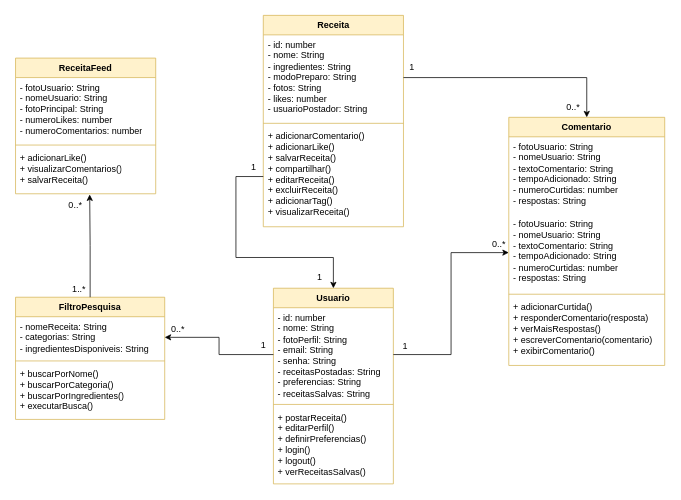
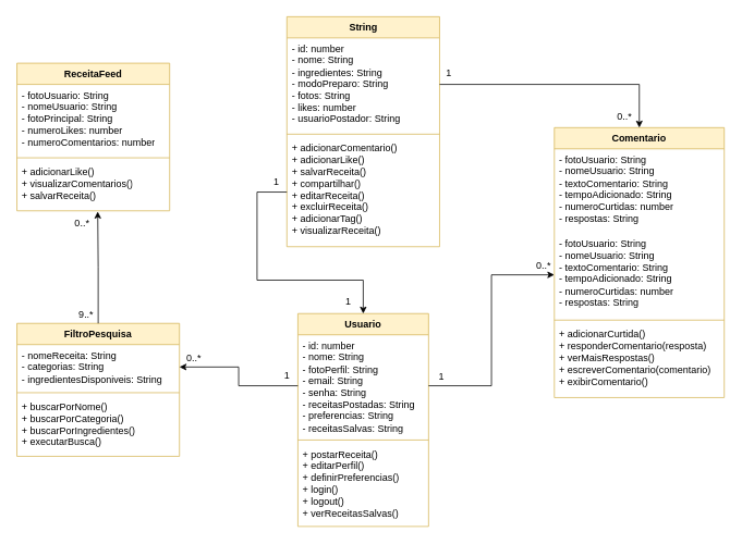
- <mxCell id="19" value="Receita" style="swimlane;fontStyle=1;align=center;verticalAlign=top;childLayout=stackLayout;horizontal=1;startSize=26;horizontalStack=0;resizeParent=1;resizeParentMax=0;resizeLast=0;collapsible=1;marginBottom=0;whiteSpace=wrap;html=1;fillColor=#fff2cc;strokeColor=#d6b656;" vertex="1" parent="1"><mxGeometry x="350.5" y="20" width="187" height="282" as="geometry" /></mxCell>
+ <mxCell id="19" value="String" style="swimlane;fontStyle=1;align=center;verticalAlign=top;childLayout=stackLayout;horizontal=1;startSize=26;horizontalStack=0;resizeParent=1;resizeParentMax=0;resizeLast=0;collapsible=1;marginBottom=0;whiteSpace=wrap;html=1;fillColor=#fff2cc;strokeColor=#d6b656;" vertex="1" parent="1"><mxGeometry x="350.5" y="20" width="187" height="282" as="geometry" /></mxCell>
- <mxCell id="33" value="1..*" style="text;html=1;align=center;verticalAlign=middle;whiteSpace=wrap;rounded=0;" vertex="1" parent="1"><mxGeometry x="75" y="370" width="60" height="30" as="geometry" /></mxCell>
+ <mxCell id="33" value="9..*" style="text;html=1;align=center;verticalAlign=middle;whiteSpace=wrap;rounded=0;" vertex="1" parent="1"><mxGeometry x="75" y="370" width="60" height="30" as="geometry" /></mxCell>
